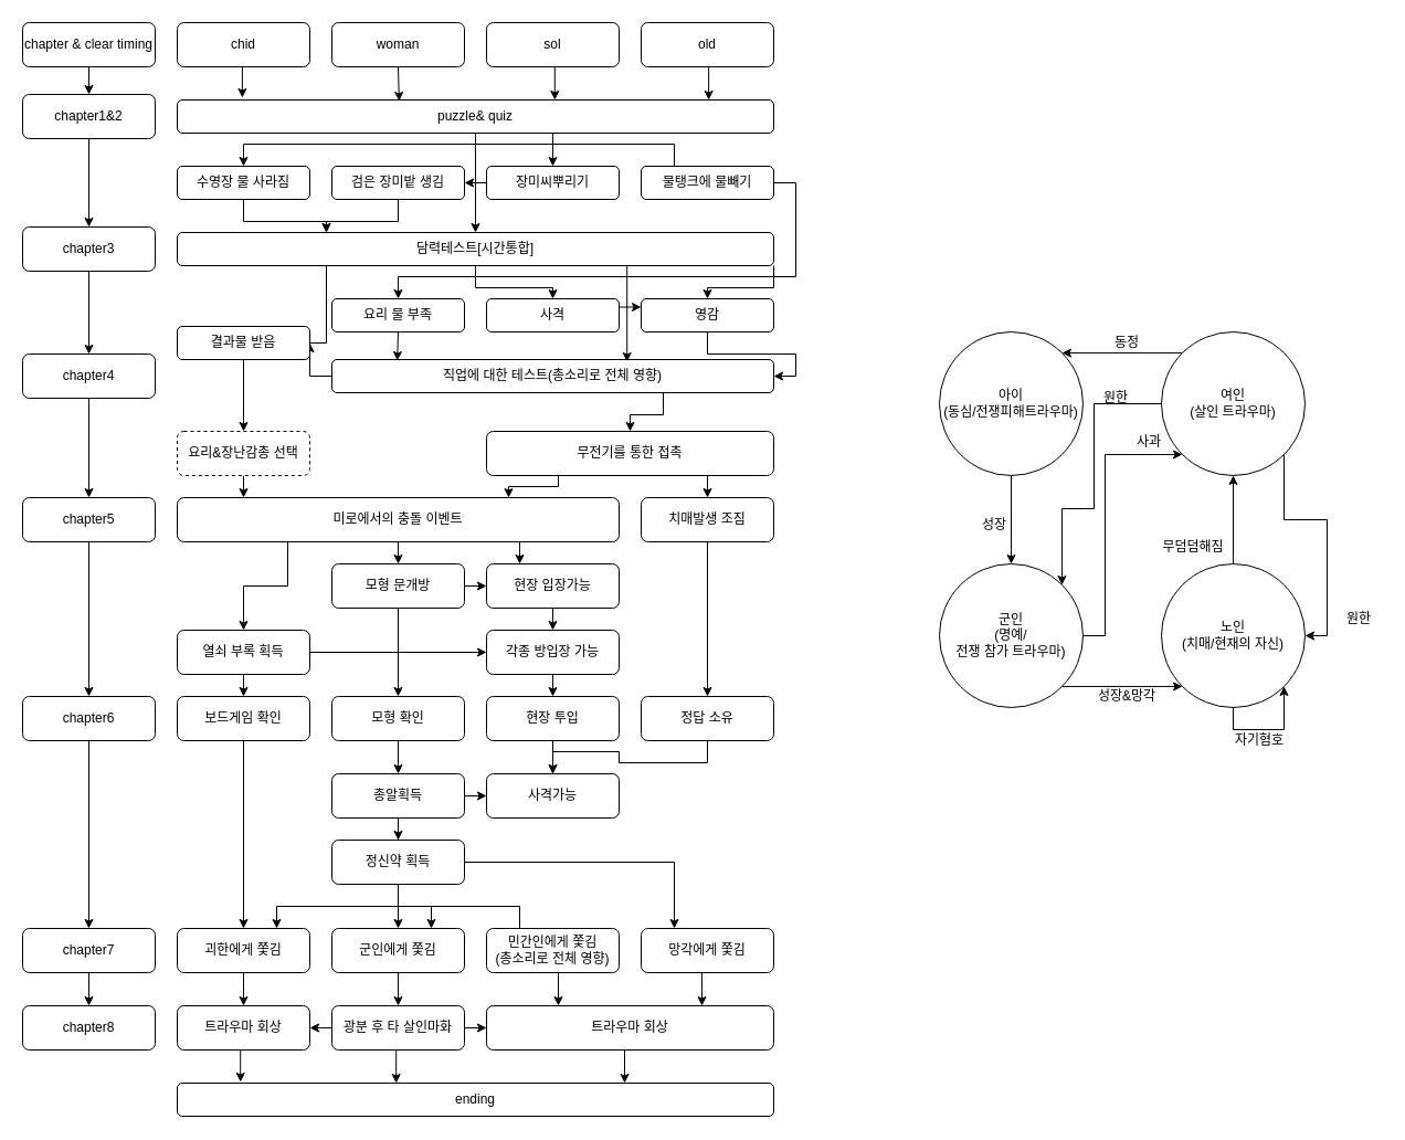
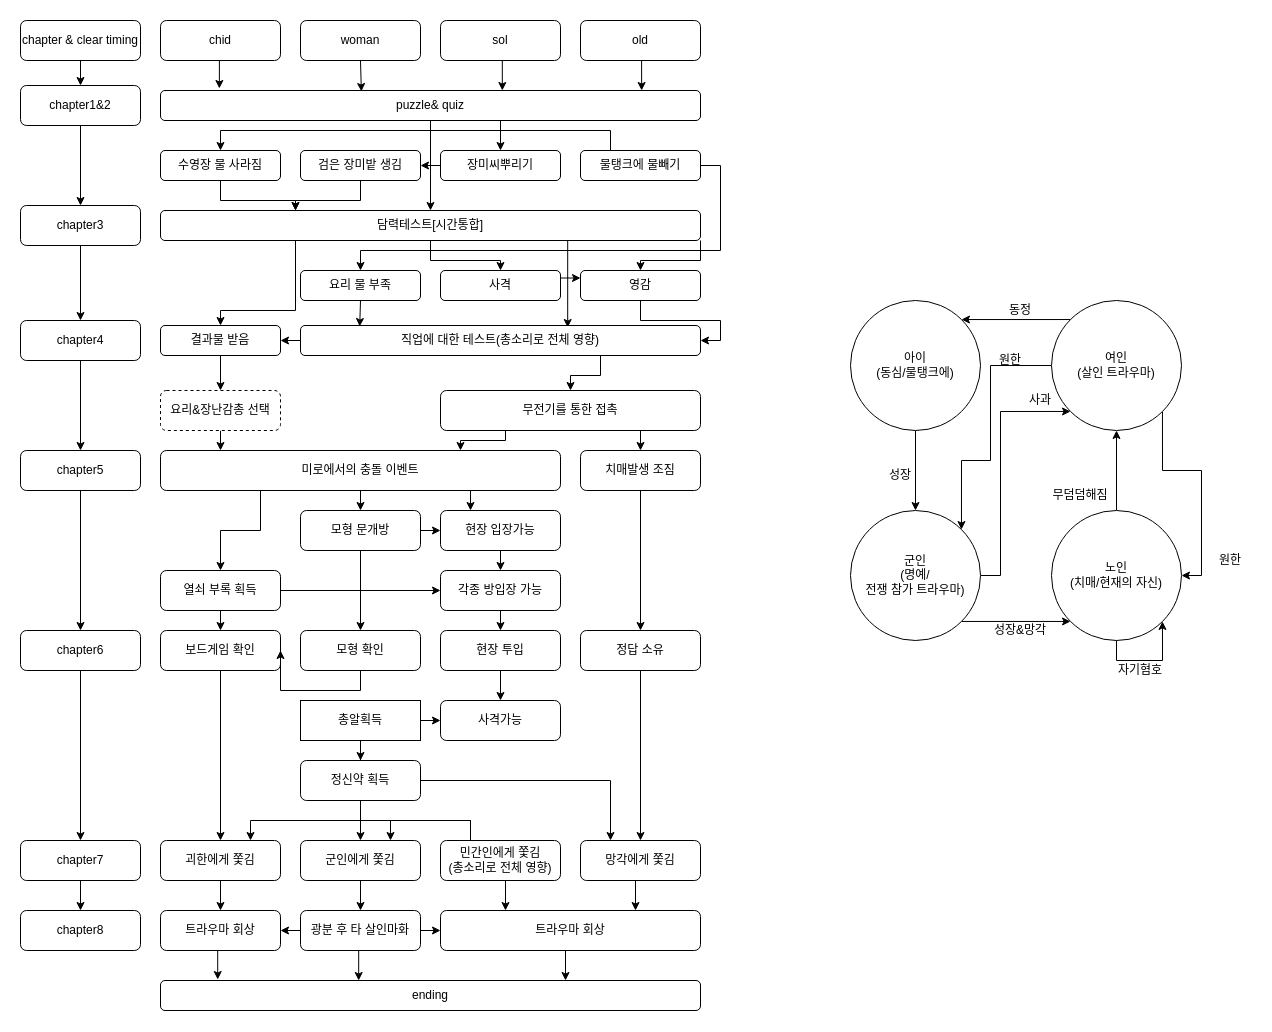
- <mxCell id="22" value="결과물 받음" style="rounded=1;whiteSpace=wrap;html=1;fontSize=12;glass=0;strokeWidth=1;shadow=0;" parent="1" vertex="1"><mxGeometry x="160" y="295" width="120" height="30" as="geometry" /></mxCell>
+ <mxCell id="22" value="결과물 받음" style="rounded=1;whiteSpace=wrap;html=1;fontSize=12;glass=0;strokeWidth=1;shadow=0;" parent="1" vertex="1"><mxGeometry x="160" y="325" width="120" height="30" as="geometry" /></mxCell>
- <mxCell id="110" value="아이&lt;br&gt;(동심/전쟁피해트라우마)" style="ellipse;whiteSpace=wrap;html=1;aspect=fixed;" vertex="1" parent="1"><mxGeometry x="850" y="300" width="130" height="130" as="geometry" /></mxCell>
+ <mxCell id="110" value="아이&lt;br&gt;(동심/물탱크에)" style="ellipse;whiteSpace=wrap;html=1;aspect=fixed;" vertex="1" parent="1"><mxGeometry x="850" y="300" width="130" height="130" as="geometry" /></mxCell>
- <mxCell id="35" style="edgeStyle=orthogonalEdgeStyle;rounded=0;orthogonalLoop=1;jettySize=auto;html=1;exitX=0.5;exitY=1;exitDx=0;exitDy=0;entryX=0.5;entryY=0;entryDx=0;entryDy=0;" parent="1" source="36" target="104" edge="1"><mxGeometry relative="1" as="geometry" /></mxCell>
+ <mxCell id="35" style="edgeStyle=orthogonalEdgeStyle;rounded=0;orthogonalLoop=1;jettySize=auto;html=1;exitX=0.5;exitY=1;exitDx=0;exitDy=0;" parent="1" source="36" target="34" edge="1"><mxGeometry relative="1" as="geometry" /></mxCell>
- <mxCell id="29" style="edgeStyle=orthogonalEdgeStyle;rounded=0;orthogonalLoop=1;jettySize=auto;html=1;exitX=0.5;exitY=1;exitDx=0;exitDy=0;" parent="1" source="30" target="105" edge="1"><mxGeometry relative="1" as="geometry" /></mxCell>
+ <mxCell id="29" style="edgeStyle=orthogonalEdgeStyle;rounded=0;orthogonalLoop=1;jettySize=auto;html=1;exitX=0.5;exitY=1;exitDx=0;exitDy=0;entryX=0.5;entryY=0;entryDx=0;entryDy=0;" parent="1" source="30" target="46" edge="1"><mxGeometry relative="1" as="geometry" /></mxCell>
- <mxCell id="104" value="총알획득" style="rounded=1;whiteSpace=wrap;html=1;" parent="1" vertex="1"><mxGeometry x="300" y="700" width="120" height="40" as="geometry" /></mxCell>
+ <mxCell id="104" value="총알획득" style="whiteSpace=wrap;html=1;rounded=0;" parent="1" vertex="1"><mxGeometry x="300" y="700" width="120" height="40" as="geometry" /></mxCell>
